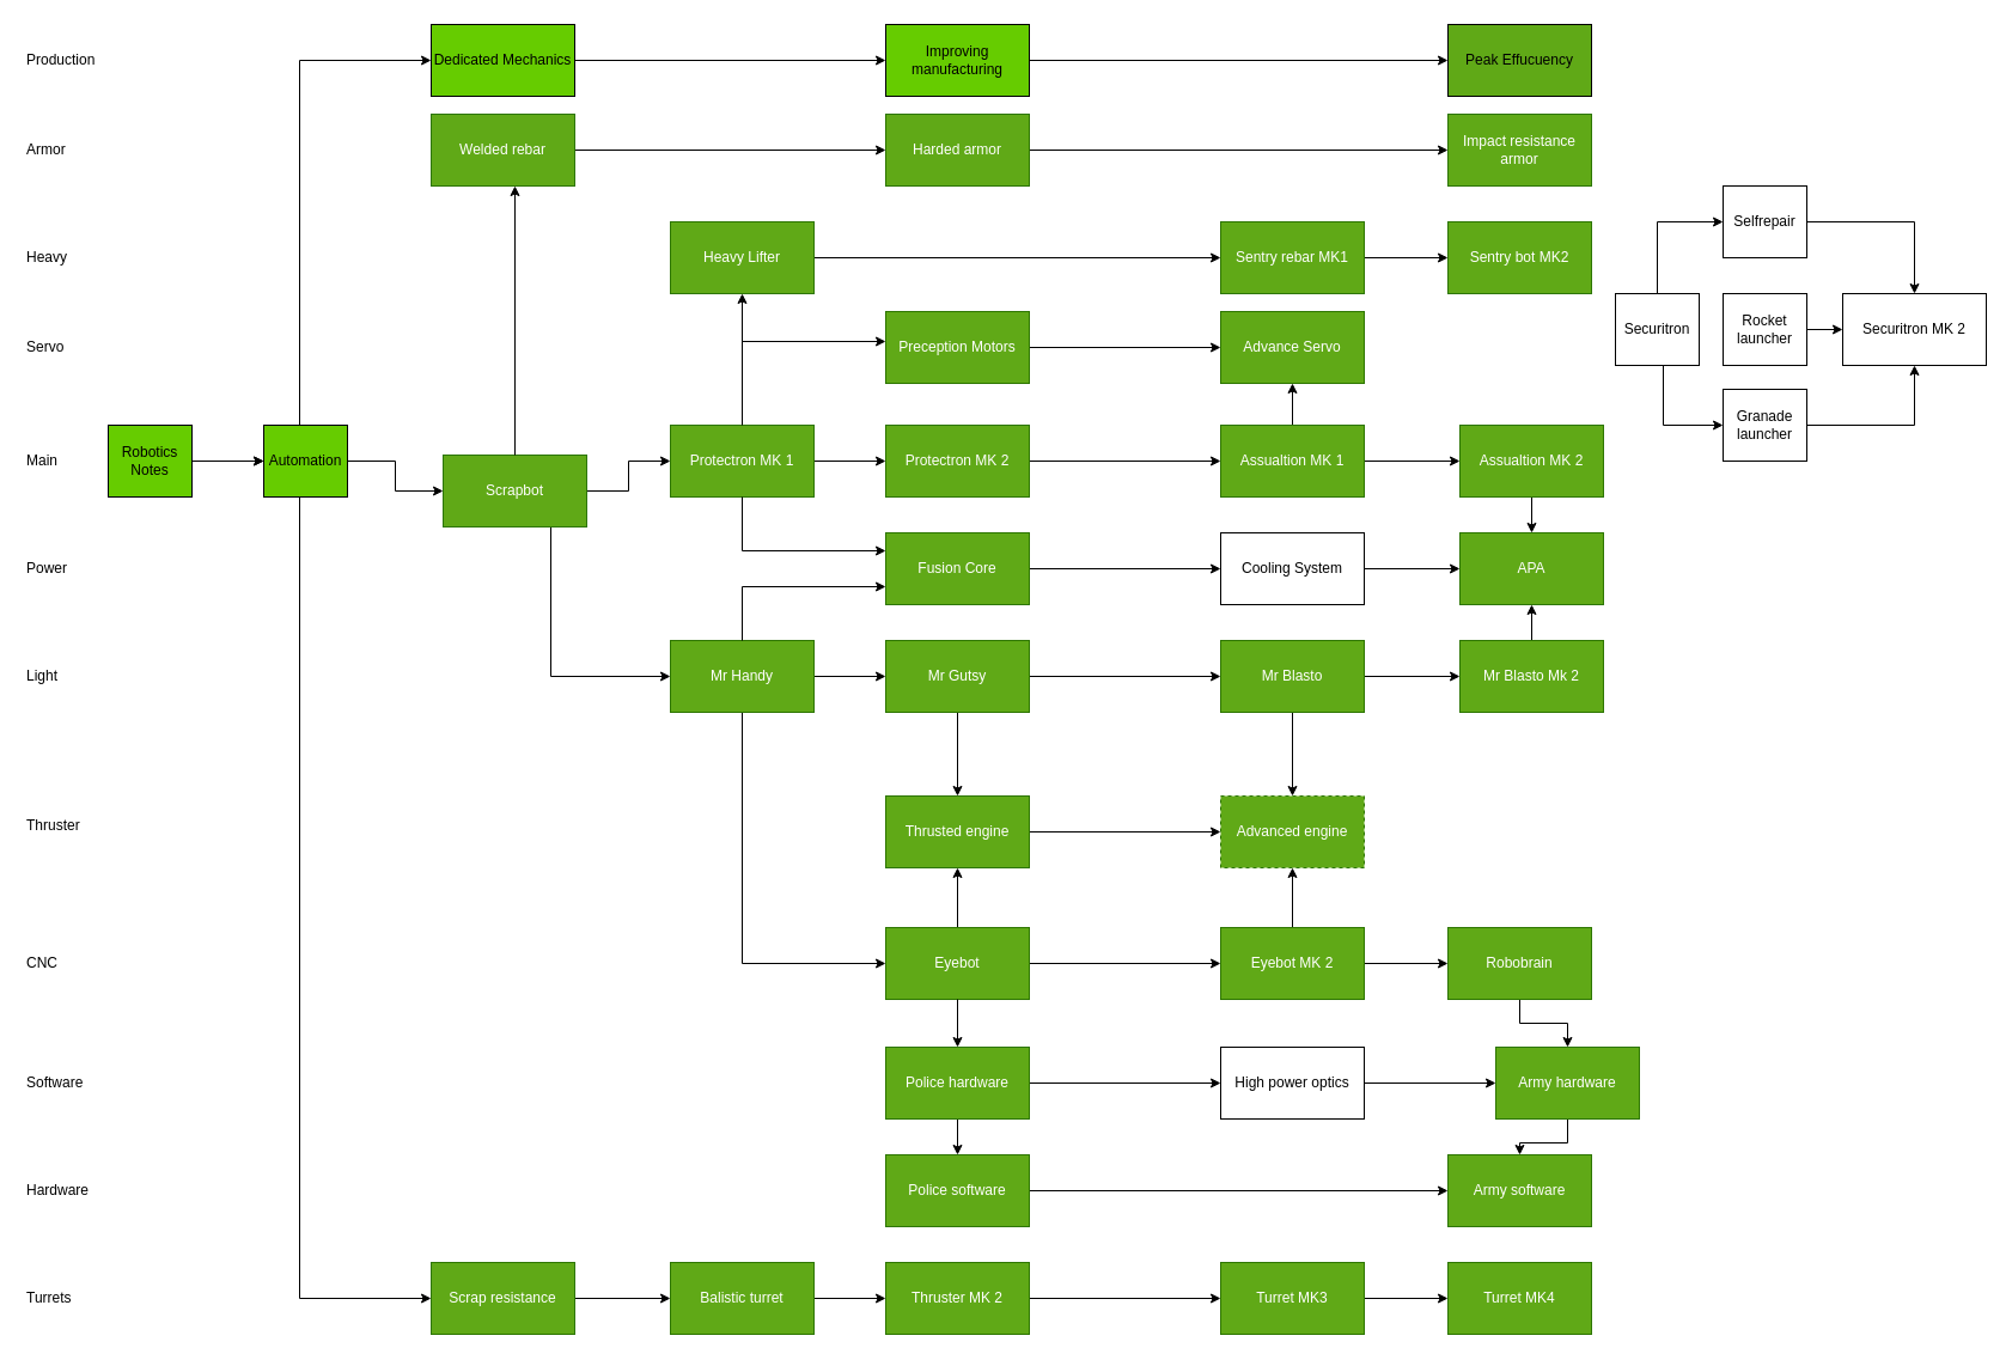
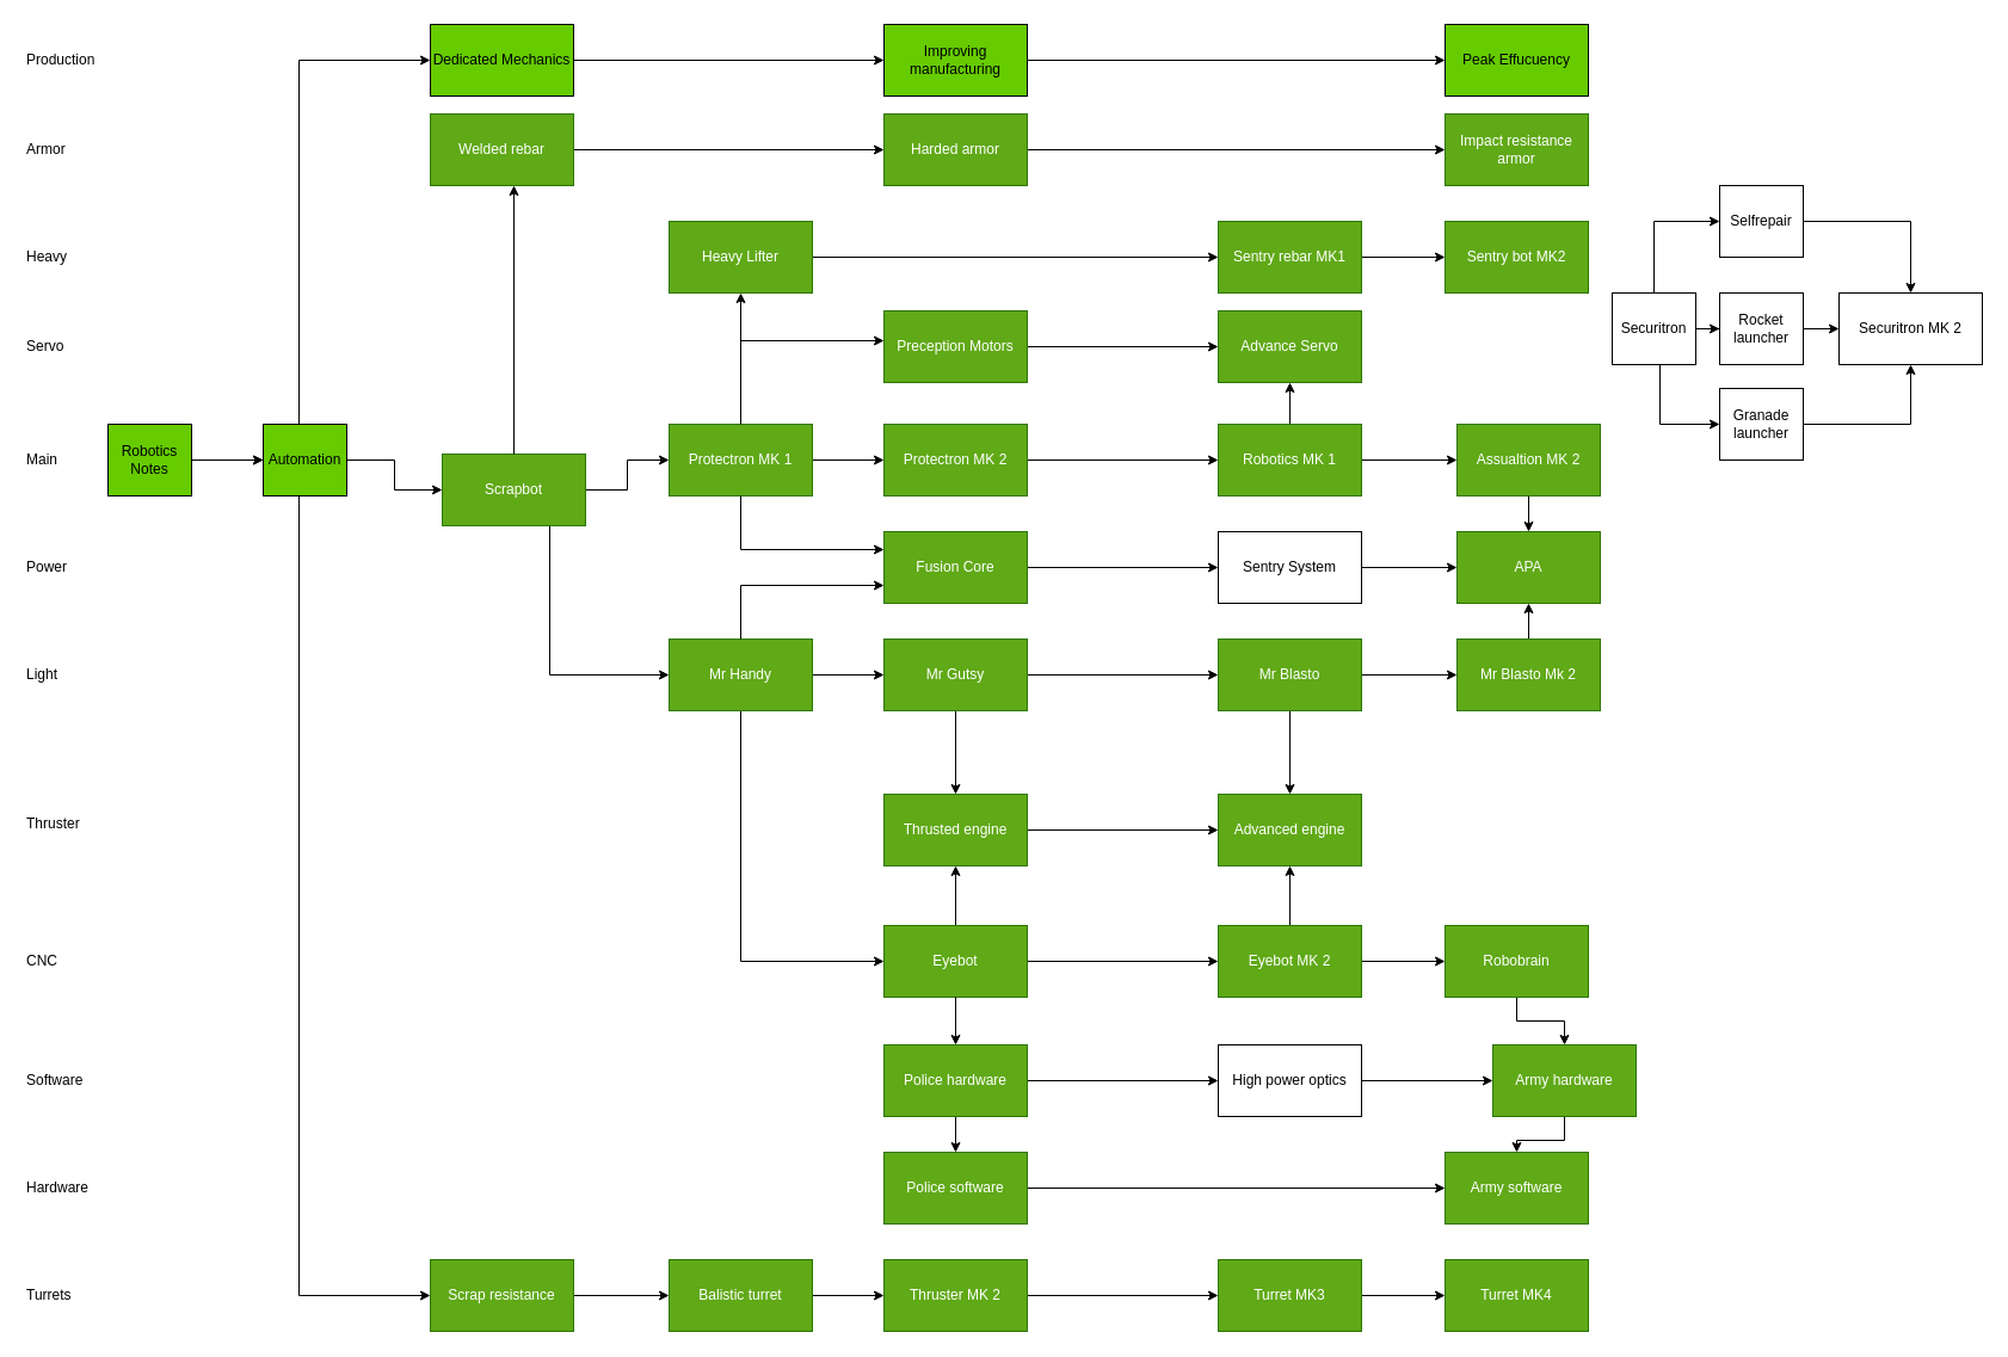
- <mxCell id="16" value="Peak Effucuency" style="rounded=0;whiteSpace=wrap;html=1;fillColor=#60a917;" parent="1" vertex="1"><mxGeometry x="1210" y="20" width="120" height="60" as="geometry" /></mxCell>
+ <mxCell id="16" value="Peak Effucuency" style="rounded=0;whiteSpace=wrap;html=1;fillColor=#66CC00;" parent="1" vertex="1"><mxGeometry x="1210" y="20" width="120" height="60" as="geometry" /></mxCell>
+ <mxCell id="29" style="edgeStyle=orthogonalEdgeStyle;rounded=0;orthogonalLoop=1;jettySize=auto;html=1;" parent="1" source="31" target="36" edge="1"><mxGeometry relative="1" as="geometry" /></mxCell>
- <mxCell id="85" value="Assualtion MK 1" style="rounded=0;whiteSpace=wrap;html=1;fillColor=#60a917;fontColor=#ffffff;strokeColor=#2D7600;" parent="1" vertex="1"><mxGeometry x="1020" y="355" width="120" height="60" as="geometry" /></mxCell>
+ <mxCell id="85" value="Robotics MK 1" style="rounded=0;whiteSpace=wrap;html=1;fillColor=#60a917;fontColor=#ffffff;strokeColor=#2D7600;" parent="1" vertex="1"><mxGeometry x="1020" y="355" width="120" height="60" as="geometry" /></mxCell>
- <mxCell id="86" value="Cooling System" style="rounded=0;whiteSpace=wrap;html=1;" parent="1" vertex="1"><mxGeometry x="1020" y="445" width="120" height="60" as="geometry" /></mxCell>
+ <mxCell id="86" value="Sentry System" style="rounded=0;whiteSpace=wrap;html=1;" parent="1" vertex="1"><mxGeometry x="1020" y="445" width="120" height="60" as="geometry" /></mxCell>
- <mxCell id="96" value="Advanced engine" style="rounded=0;whiteSpace=wrap;html=1;fillColor=#60a917;fontColor=#ffffff;strokeColor=#2D7600;dashed=1;" parent="1" vertex="1"><mxGeometry x="1020" y="665" width="120" height="60" as="geometry" /></mxCell>
+ <mxCell id="96" value="Advanced engine" style="rounded=0;whiteSpace=wrap;html=1;fillColor=#60a917;fontColor=#ffffff;strokeColor=#2D7600;" parent="1" vertex="1"><mxGeometry x="1020" y="665" width="120" height="60" as="geometry" /></mxCell>
